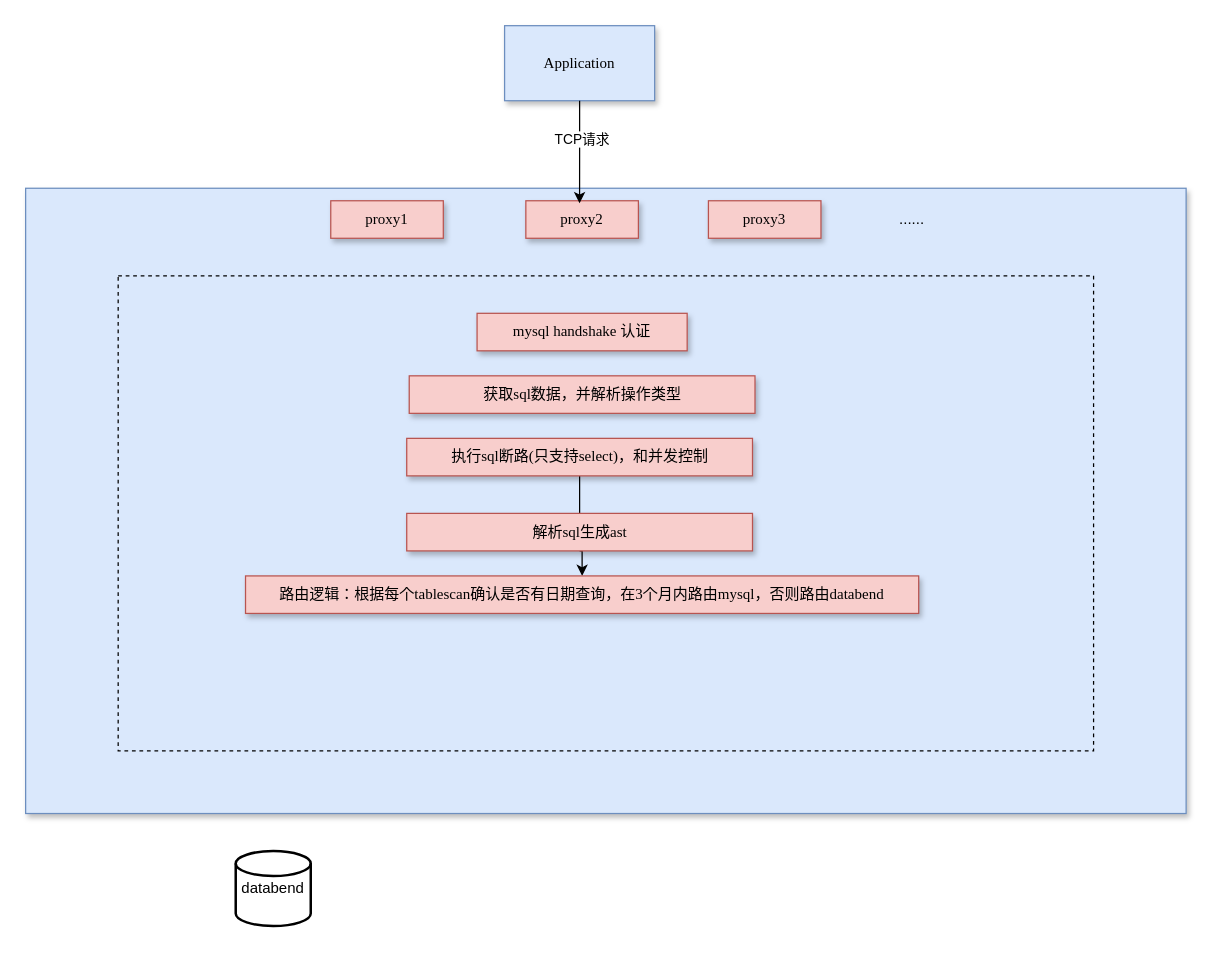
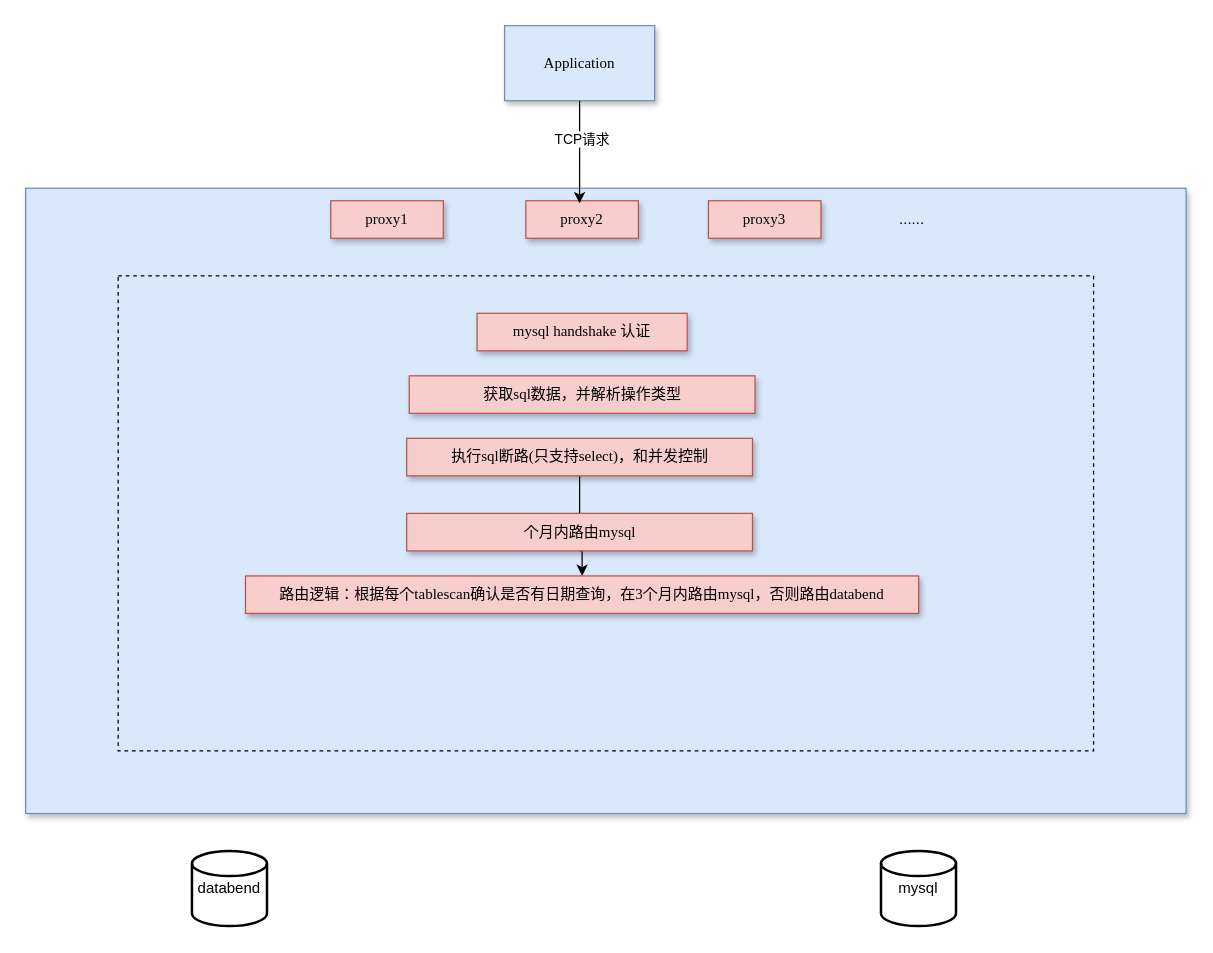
- <mxCell id="18" value="解析sql生成ast" style="rounded=0;whiteSpace=wrap;html=1;fillColor=#f8cecc;strokeColor=#b85450;shadow=1;fontFamily=Tahoma;" vertex="1" parent="1"><mxGeometry x="324.75" y="410" width="276.5" height="30" as="geometry" /></mxCell>
+ <mxCell id="18" value="个月内路由mysql" style="rounded=0;whiteSpace=wrap;html=1;fillColor=#f8cecc;strokeColor=#b85450;shadow=1;fontFamily=Tahoma;" vertex="1" parent="1"><mxGeometry x="324.75" y="410" width="276.5" height="30" as="geometry" /></mxCell>
- <mxCell id="4" value="databend" style="strokeWidth=2;html=1;shape=mxgraph.flowchart.database;whiteSpace=wrap;" vertex="1" parent="1"><mxGeometry x="188" y="680" width="60" height="60" as="geometry" /></mxCell>
+ <mxCell id="4" value="databend" style="strokeWidth=2;html=1;shape=mxgraph.flowchart.database;whiteSpace=wrap;" vertex="1" parent="1"><mxGeometry x="153" y="680" width="60" height="60" as="geometry" /></mxCell>
+ <mxCell id="5" value="mysql" style="strokeWidth=2;html=1;shape=mxgraph.flowchart.database;whiteSpace=wrap;" vertex="1" parent="1"><mxGeometry x="704" y="680" width="60" height="60" as="geometry" /></mxCell>
